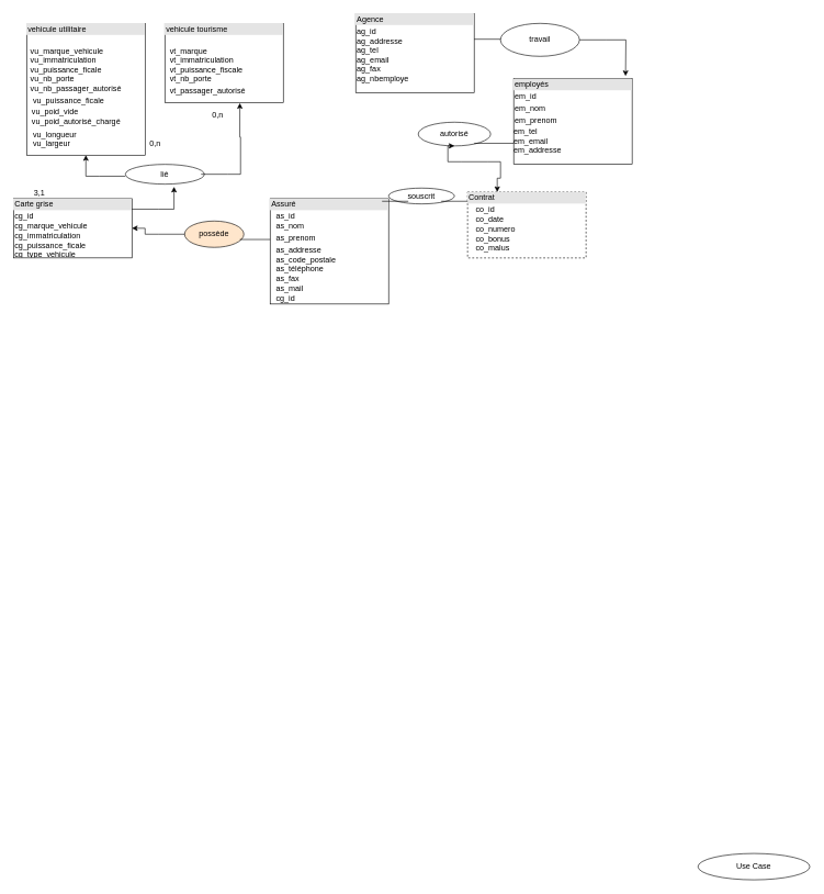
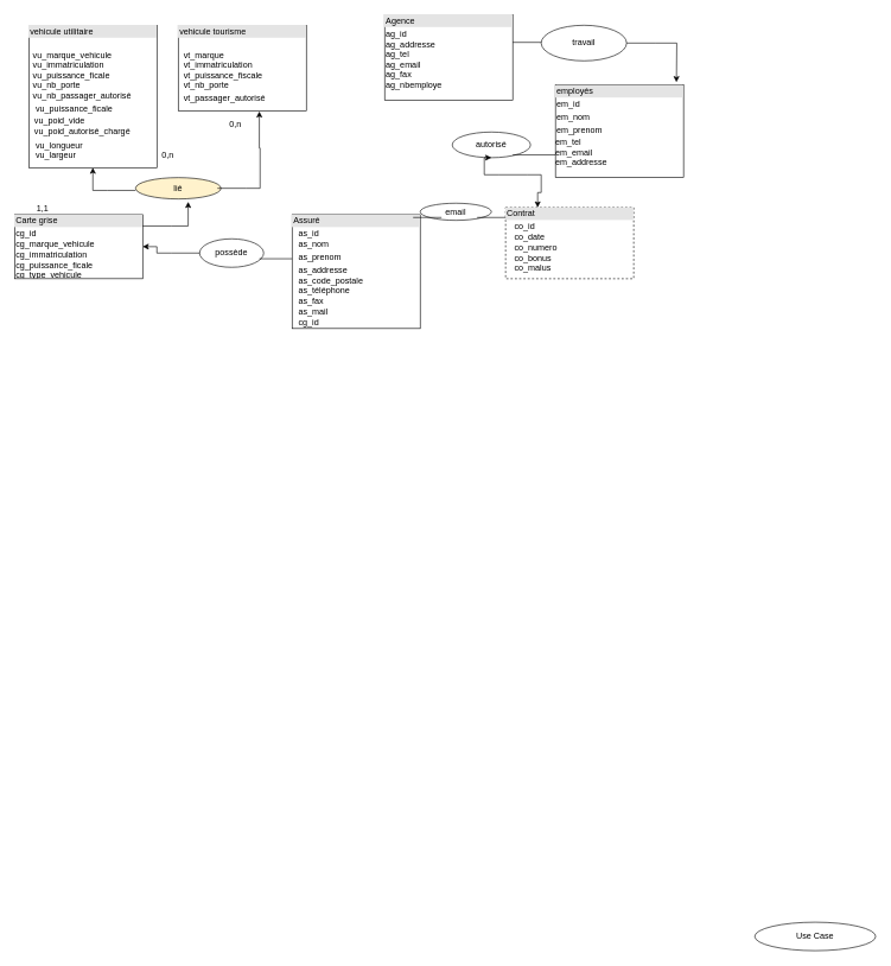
- <mxCell id="10" value="lié" style="ellipse;whiteSpace=wrap;html=1;" vertex="1" parent="1"><mxGeometry x="190" y="249" width="120" height="30" as="geometry" /></mxCell>
+ <mxCell id="10" value="lié" style="ellipse;whiteSpace=wrap;html=1;fillColor=#fff2cc;" vertex="1" parent="1"><mxGeometry x="190" y="249" width="120" height="30" as="geometry" /></mxCell>
- <mxCell id="35" value="3,1" style="text;html=1;align=center;verticalAlign=middle;resizable=0;points=[];autosize=1;" vertex="1" parent="1"><mxGeometry x="44" y="283" width="30" height="20" as="geometry" /></mxCell>
+ <mxCell id="35" value="1,1" style="text;html=1;align=center;verticalAlign=middle;resizable=0;points=[];autosize=1;" vertex="1" parent="1"><mxGeometry x="44" y="283" width="30" height="20" as="geometry" /></mxCell>
- <mxCell id="12" value="souscrit" style="ellipse;whiteSpace=wrap;html=1;" vertex="1" parent="1"><mxGeometry x="590" y="285" width="100" height="24" as="geometry" /></mxCell>
+ <mxCell id="12" value="email" style="ellipse;whiteSpace=wrap;html=1;" vertex="1" parent="1"><mxGeometry x="590" y="285" width="100" height="24" as="geometry" /></mxCell>
- <mxCell id="11" value="possède" style="ellipse;whiteSpace=wrap;html=1;fillColor=#ffe6cc;" vertex="1" parent="1"><mxGeometry x="280" y="335" width="90" height="40" as="geometry" /></mxCell>
+ <mxCell id="11" value="possède" style="ellipse;whiteSpace=wrap;html=1;" vertex="1" parent="1"><mxGeometry x="280" y="335" width="90" height="40" as="geometry" /></mxCell>
